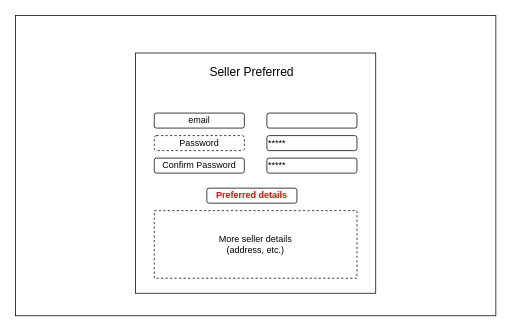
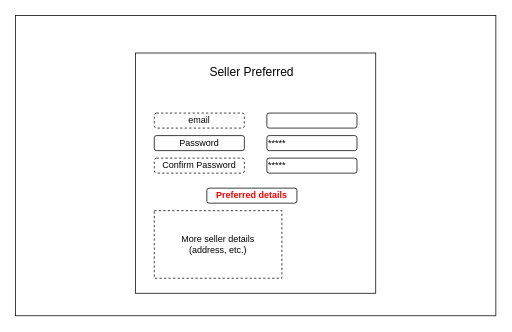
- <mxCell id="10" value="email" style="rounded=1;whiteSpace=wrap;html=1;fillColor=none;" vertex="1" parent="1"><mxGeometry x="205" y="150" width="120" height="20" as="geometry" /></mxCell>
+ <mxCell id="10" value="email" style="rounded=1;whiteSpace=wrap;html=1;fillColor=none;dashed=1;" vertex="1" parent="1"><mxGeometry x="205" y="150" width="120" height="20" as="geometry" /></mxCell>
- <mxCell id="8" value="Password" style="rounded=1;whiteSpace=wrap;html=1;fillColor=none;dashed=1;" vertex="1" parent="1"><mxGeometry x="205" y="180" width="120" height="20" as="geometry" /></mxCell>
+ <mxCell id="8" value="Password" style="rounded=1;whiteSpace=wrap;html=1;fillColor=none;" vertex="1" parent="1"><mxGeometry x="205" y="180" width="120" height="20" as="geometry" /></mxCell>
- <mxCell id="9" value="Confirm Password" style="rounded=1;whiteSpace=wrap;html=1;fillColor=none;" vertex="1" parent="1"><mxGeometry x="205" y="210" width="120" height="20" as="geometry" /></mxCell>
+ <mxCell id="9" value="Confirm Password" style="rounded=1;whiteSpace=wrap;html=1;fillColor=none;dashed=1;" vertex="1" parent="1"><mxGeometry x="205" y="210" width="120" height="20" as="geometry" /></mxCell>
- <mxCell id="11" value="More seller details&lt;br&gt;(address, etc.)" style="rounded=0;whiteSpace=wrap;html=1;dashed=1;" vertex="1" parent="1"><mxGeometry x="205" y="280" width="270" height="90" as="geometry" /></mxCell>
+ <mxCell id="11" value="More seller details&lt;br&gt;(address, etc.)" style="rounded=0;whiteSpace=wrap;html=1;dashed=1;" vertex="1" parent="1"><mxGeometry x="205" y="280" width="170" height="90" as="geometry" /></mxCell>
